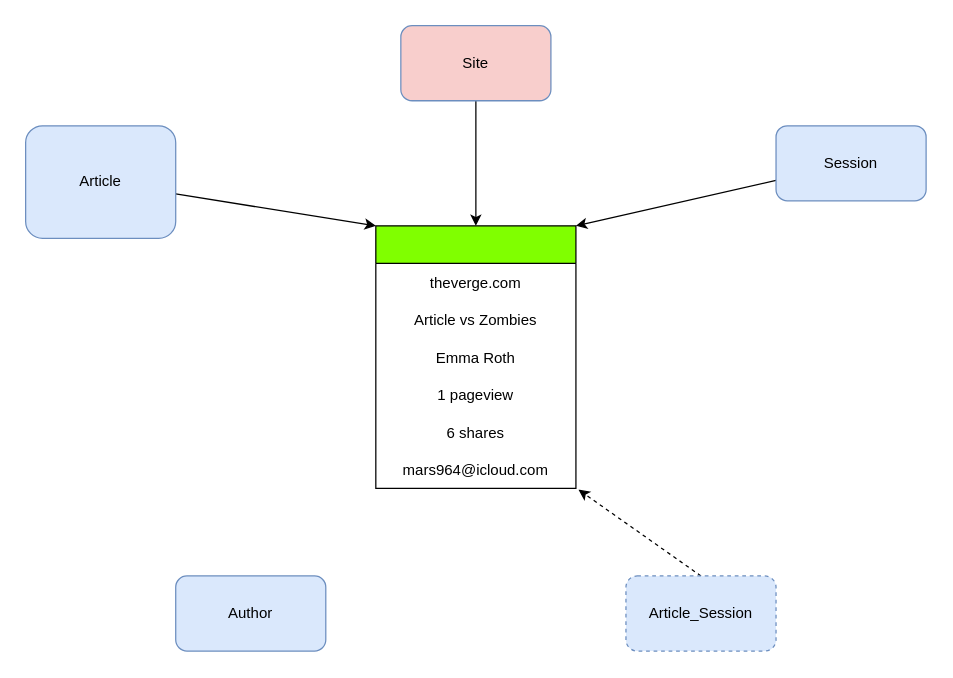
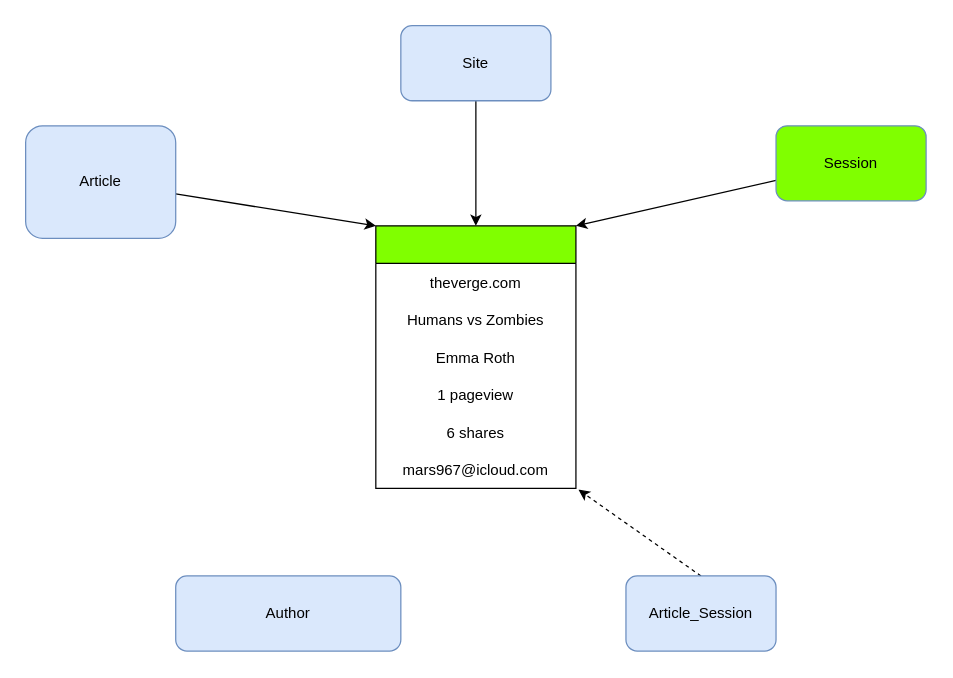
- <mxCell id="12" value="Site" style="rounded=1;whiteSpace=wrap;html=1;fillColor=#f8cecc;strokeColor=#6c8ebf;" vertex="1" parent="1"><mxGeometry x="320" y="20" width="120" height="60" as="geometry" /></mxCell>
+ <mxCell id="12" value="Site" style="rounded=1;whiteSpace=wrap;html=1;fillColor=#dae8fc;strokeColor=#6c8ebf;" vertex="1" parent="1"><mxGeometry x="320" y="20" width="120" height="60" as="geometry" /></mxCell>
- <mxCell id="14" value="Session" style="rounded=1;whiteSpace=wrap;html=1;fillColor=#dae8fc;strokeColor=#6c8ebf;" vertex="1" parent="1"><mxGeometry x="620" y="100" width="120" height="60" as="geometry" /></mxCell>
+ <mxCell id="14" value="Session" style="rounded=1;whiteSpace=wrap;html=1;fillColor=#80ff00;strokeColor=#6c8ebf;" vertex="1" parent="1"><mxGeometry x="620" y="100" width="120" height="60" as="geometry" /></mxCell>
- <mxCell id="4" value="Article vs Zombies" style="text;strokeColor=none;fillColor=none;align=center;verticalAlign=middle;spacingLeft=4;spacingRight=4;overflow=hidden;points=[[0,0.5],[1,0.5]];portConstraint=eastwest;rotatable=0;" vertex="1" parent="2"><mxGeometry y="60" width="160" height="30" as="geometry" /></mxCell>
+ <mxCell id="4" value="Humans vs Zombies" style="text;strokeColor=none;fillColor=none;align=center;verticalAlign=middle;spacingLeft=4;spacingRight=4;overflow=hidden;points=[[0,0.5],[1,0.5]];portConstraint=eastwest;rotatable=0;" vertex="1" parent="2"><mxGeometry y="60" width="160" height="30" as="geometry" /></mxCell>
- <mxCell id="8" value="mars964@icloud.com" style="text;strokeColor=none;fillColor=none;align=center;verticalAlign=middle;spacingLeft=4;spacingRight=4;overflow=hidden;points=[[0,0.5],[1,0.5]];portConstraint=eastwest;rotatable=0;" vertex="1" parent="2"><mxGeometry y="180" width="160" height="30" as="geometry" /></mxCell>
+ <mxCell id="8" value="mars967@icloud.com" style="text;strokeColor=none;fillColor=none;align=center;verticalAlign=middle;spacingLeft=4;spacingRight=4;overflow=hidden;points=[[0,0.5],[1,0.5]];portConstraint=eastwest;rotatable=0;" vertex="1" parent="2"><mxGeometry y="180" width="160" height="30" as="geometry" /></mxCell>
- <mxCell id="17" value="Author" style="rounded=1;whiteSpace=wrap;html=1;fillColor=#dae8fc;strokeColor=#6c8ebf;" vertex="1" parent="1"><mxGeometry x="140" y="460" width="120" height="60" as="geometry" /></mxCell>
+ <mxCell id="17" value="Author" style="rounded=1;whiteSpace=wrap;html=1;fillColor=#dae8fc;strokeColor=#6c8ebf;" vertex="1" parent="1"><mxGeometry x="140" y="460" width="180" height="60" as="geometry" /></mxCell>
- <mxCell id="16" value="Article_Session" style="rounded=1;whiteSpace=wrap;html=1;fillColor=#dae8fc;strokeColor=#6c8ebf;dashed=1;" vertex="1" parent="1"><mxGeometry x="500" y="460" width="120" height="60" as="geometry" /></mxCell>
+ <mxCell id="16" value="Article_Session" style="rounded=1;whiteSpace=wrap;html=1;fillColor=#dae8fc;strokeColor=#6c8ebf;" vertex="1" parent="1"><mxGeometry x="500" y="460" width="120" height="60" as="geometry" /></mxCell>
